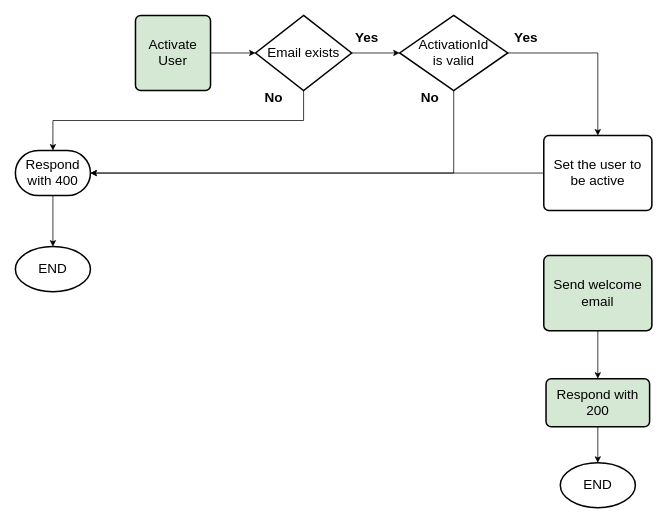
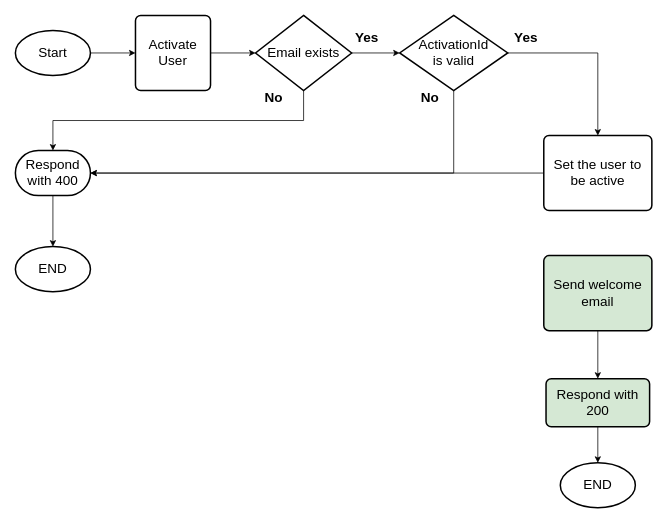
+ <mxCell id="3" value="Start" style="strokeWidth=2;html=1;shape=mxgraph.flowchart.start_1;whiteSpace=wrap;fontSize=18;" parent="1" vertex="1"><mxGeometry x="20" y="40" width="100" height="60" as="geometry" /></mxCell>
+ <mxCell id="2" value="" style="edgeStyle=orthogonalEdgeStyle;rounded=0;orthogonalLoop=1;jettySize=auto;html=1;fontSize=18;" parent="1" source="3" target="5" edge="1"><mxGeometry relative="1" as="geometry" /></mxCell>
- <mxCell id="5" value="Activate User" style="rounded=1;whiteSpace=wrap;html=1;absoluteArcSize=1;arcSize=14;strokeWidth=2;fontSize=18;fillColor=#d5e8d4;" parent="1" vertex="1"><mxGeometry x="180" y="20" width="100" height="100" as="geometry" /></mxCell>
+ <mxCell id="5" value="Activate User" style="rounded=1;whiteSpace=wrap;html=1;absoluteArcSize=1;arcSize=14;strokeWidth=2;fontSize=18;" parent="1" vertex="1"><mxGeometry x="180" y="20" width="100" height="100" as="geometry" /></mxCell>
